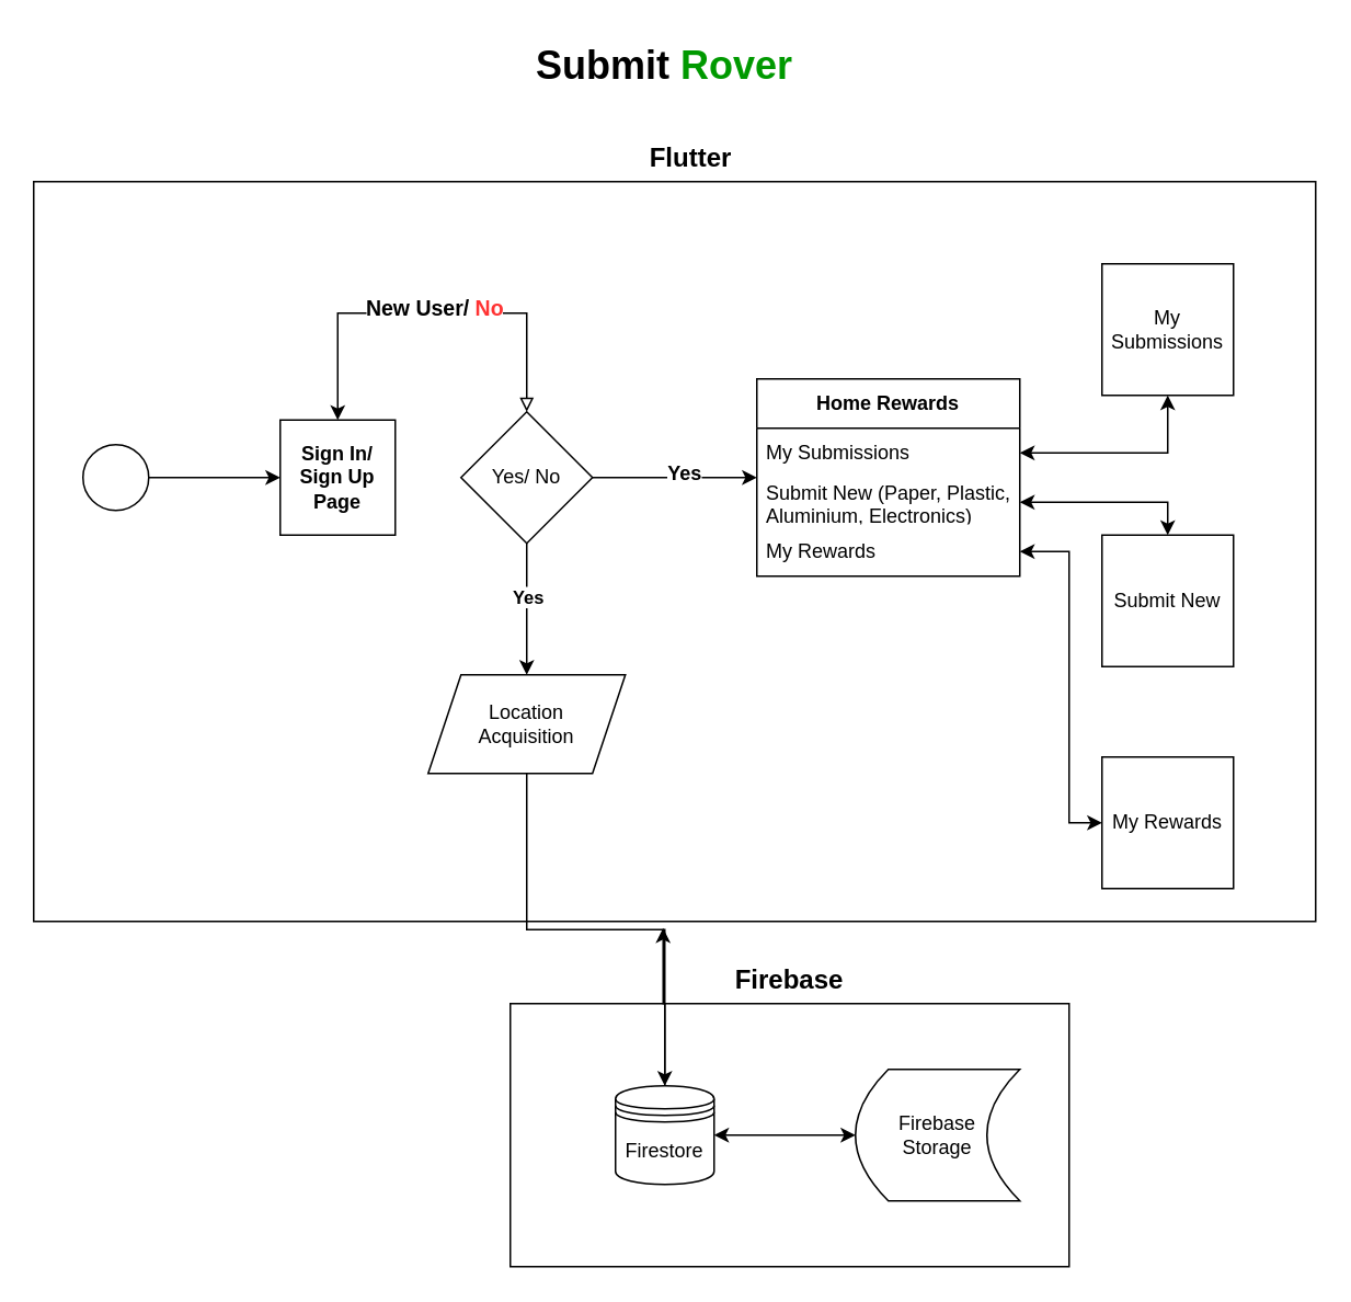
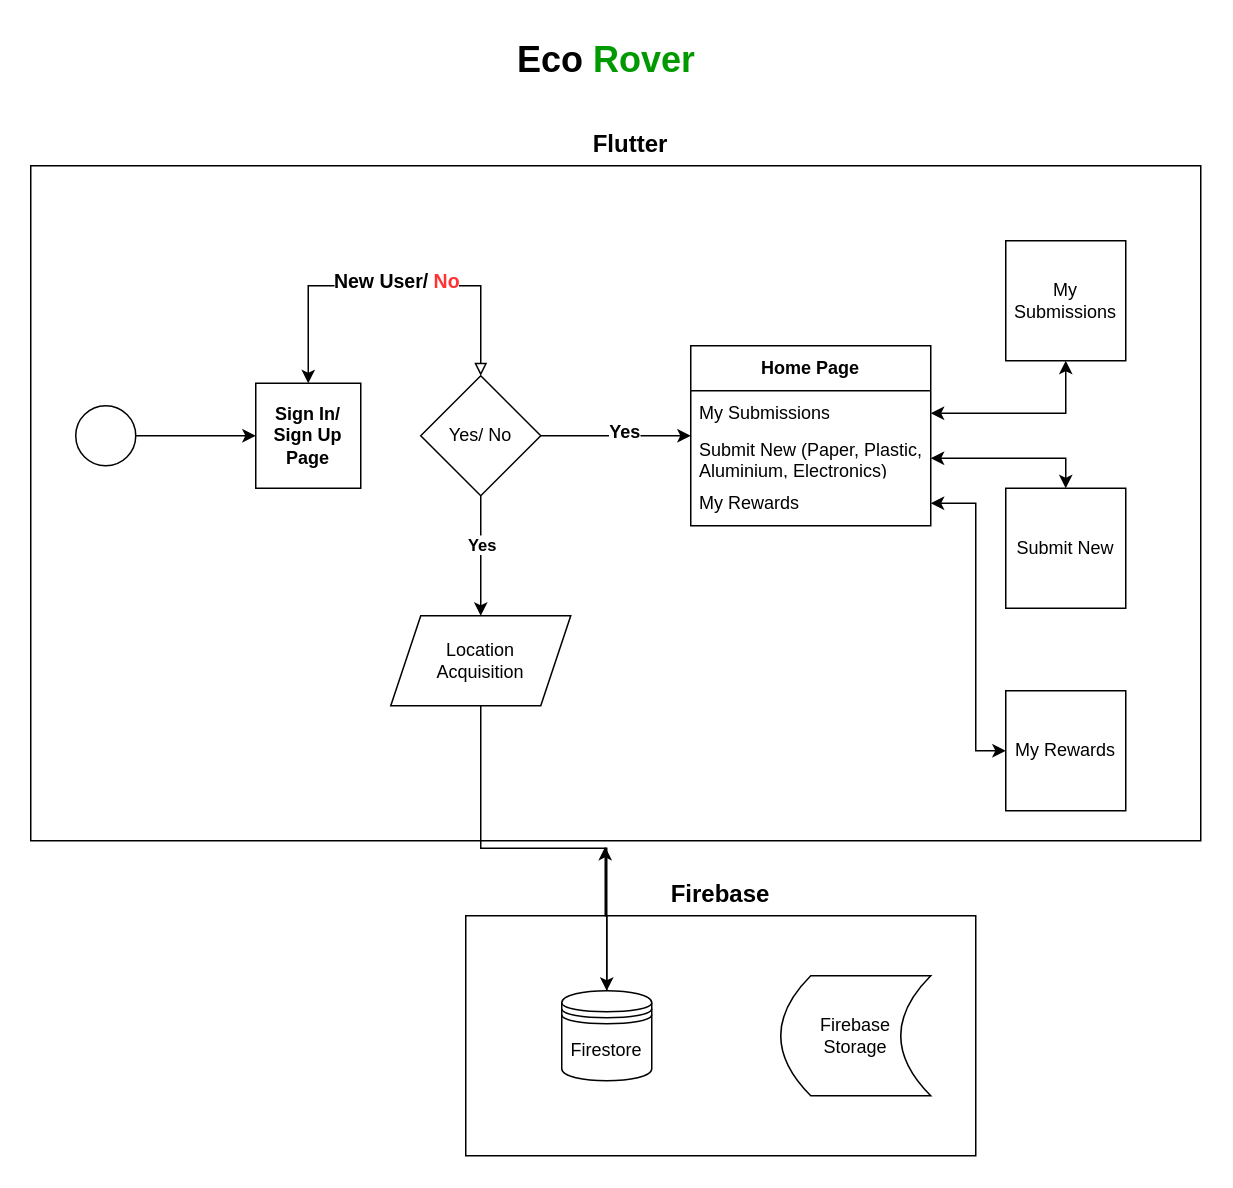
- <mxCell id="4" value="&lt;h1&gt;&lt;font color=&quot;#000000&quot;&gt;Submit&lt;/font&gt;&lt;font color=&quot;#ff3333&quot;&gt; &lt;/font&gt;&lt;font color=&quot;#009900&quot;&gt;Rover&lt;/font&gt;&lt;/h1&gt;" style="text;html=1;strokeColor=none;fillColor=none;spacing=5;spacingTop=-20;whiteSpace=wrap;overflow=hidden;rounded=0;align=center;" vertex="1" parent="1"><mxGeometry x="309" y="20" width="190" height="50" as="geometry" /></mxCell>
+ <mxCell id="4" value="&lt;h1&gt;&lt;font color=&quot;#000000&quot;&gt;Eco&lt;/font&gt;&lt;font color=&quot;#ff3333&quot;&gt; &lt;/font&gt;&lt;font color=&quot;#009900&quot;&gt;Rover&lt;/font&gt;&lt;/h1&gt;" style="text;html=1;strokeColor=none;fillColor=none;spacing=5;spacingTop=-20;whiteSpace=wrap;overflow=hidden;rounded=0;align=center;" vertex="1" parent="1"><mxGeometry x="309" y="20" width="190" height="50" as="geometry" /></mxCell>
- <mxCell id="15" value="&lt;b&gt;Home Rewards&lt;/b&gt;" style="swimlane;fontStyle=0;childLayout=stackLayout;horizontal=1;startSize=30;horizontalStack=0;resizeParent=1;resizeParentMax=0;resizeLast=0;collapsible=1;marginBottom=0;whiteSpace=wrap;html=1;" vertex="1" parent="1"><mxGeometry x="460" y="230" width="160" height="120" as="geometry" /></mxCell>
+ <mxCell id="15" value="&lt;b&gt;Home Page&lt;/b&gt;" style="swimlane;fontStyle=0;childLayout=stackLayout;horizontal=1;startSize=30;horizontalStack=0;resizeParent=1;resizeParentMax=0;resizeLast=0;collapsible=1;marginBottom=0;whiteSpace=wrap;html=1;" vertex="1" parent="1"><mxGeometry x="460" y="230" width="160" height="120" as="geometry" /></mxCell>
- <mxCell id="29" style="edgeStyle=orthogonalEdgeStyle;rounded=0;orthogonalLoop=1;jettySize=auto;html=1;entryX=1;entryY=0.5;entryDx=0;entryDy=0;startArrow=classic;startFill=1;" edge="1" parent="1" source="30" target="28"><mxGeometry relative="1" as="geometry" /></mxCell>
